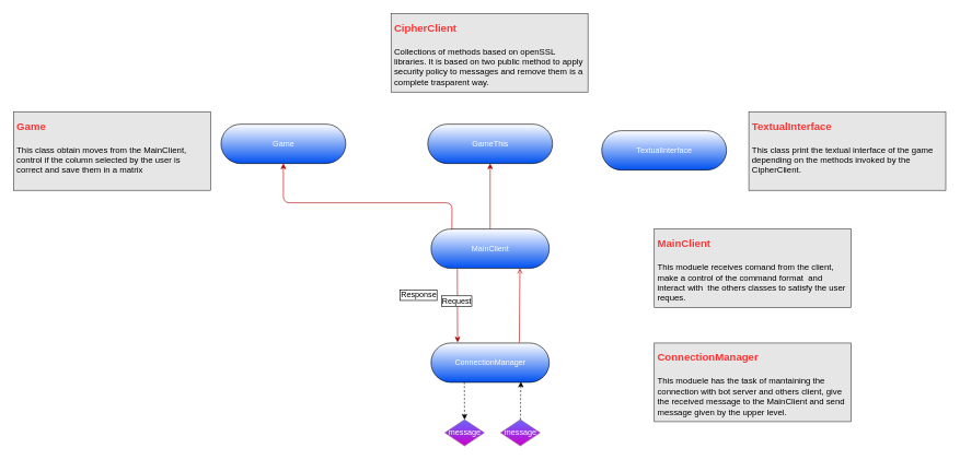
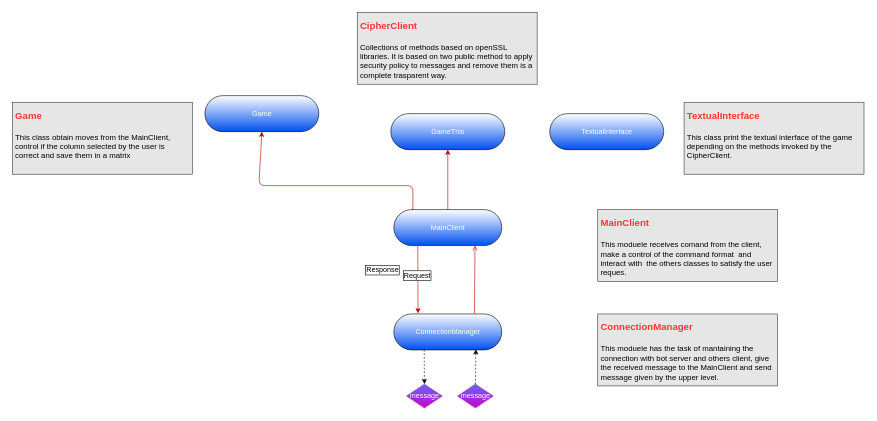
- <mxCell id="12" value="Game" style="html=1;dashed=0;whitespace=wrap;shape=mxgraph.dfd.start;fillColor=#0050ef;strokeColor=#000000;fontColor=#ffffff;gradientColor=#ffffff;gradientDirection=north;" vertex="1" parent="1"><mxGeometry x="336" y="189" width="190" height="60" as="geometry" /></mxCell>
+ <mxCell id="12" value="Game" style="html=1;dashed=0;whitespace=wrap;shape=mxgraph.dfd.start;fillColor=#0050ef;strokeColor=#000000;fontColor=#ffffff;gradientColor=#ffffff;gradientDirection=north;" vertex="1" parent="1"><mxGeometry x="341" y="159" width="190" height="60" as="geometry" /></mxCell>
- <mxCell id="13" value="TextualInterface" style="html=1;dashed=0;whitespace=wrap;shape=mxgraph.dfd.start;fillColor=#0050ef;strokeColor=#000000;fontColor=#ffffff;gradientColor=#ffffff;gradientDirection=north;" vertex="1" parent="1"><mxGeometry x="916" y="199" width="190" height="60" as="geometry" /></mxCell>
+ <mxCell id="13" value="TextualInterface" style="html=1;dashed=0;whitespace=wrap;shape=mxgraph.dfd.start;fillColor=#0050ef;strokeColor=#000000;fontColor=#ffffff;gradientColor=#ffffff;gradientDirection=north;" vertex="1" parent="1"><mxGeometry x="916" y="189" width="190" height="60" as="geometry" /></mxCell>
